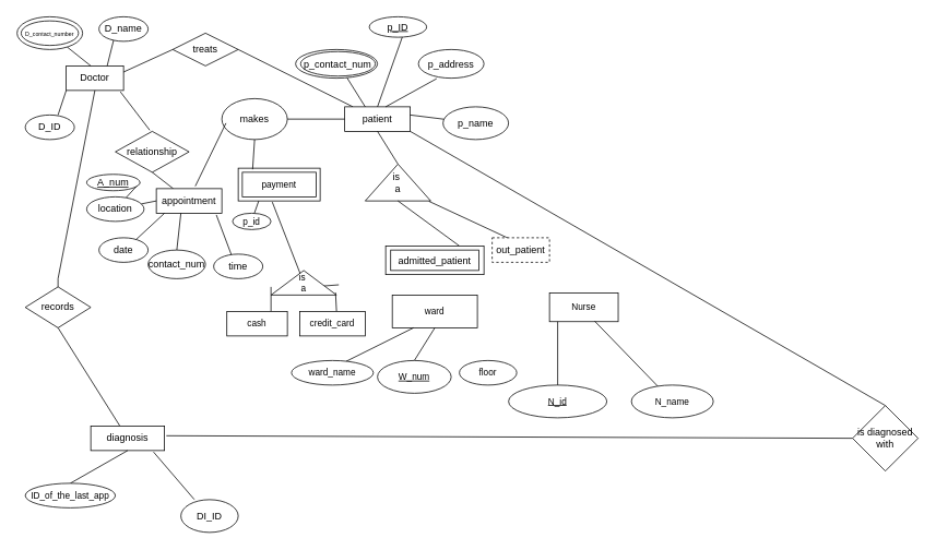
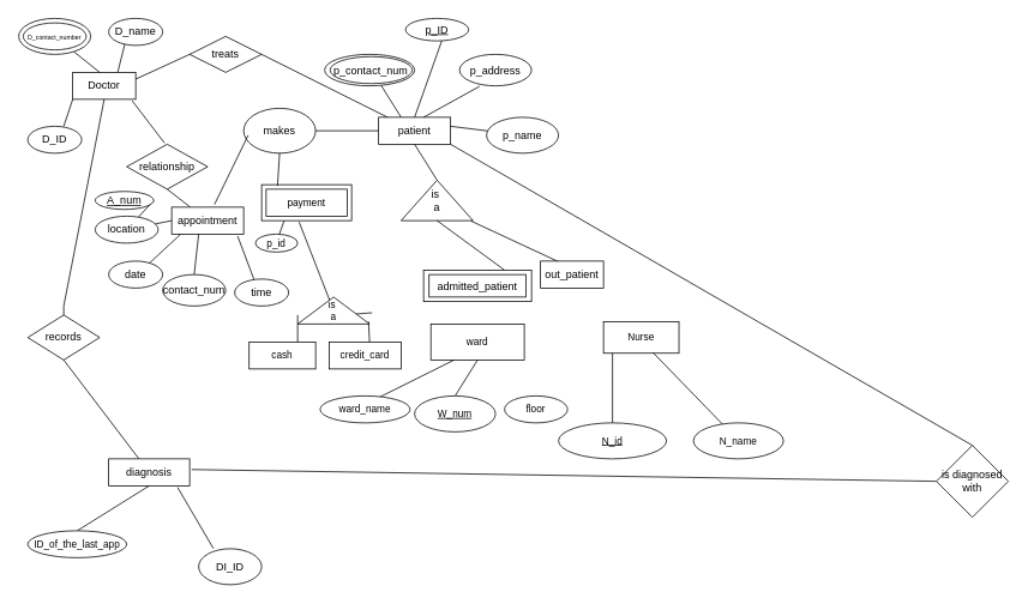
- <mxCell id="35" value="out_patient" style="rounded=0;whiteSpace=wrap;html=1;dashed=1;" vertex="1" parent="1"><mxGeometry x="600" y="290" width="70" height="30" as="geometry" /></mxCell>
+ <mxCell id="35" value="out_patient" style="rounded=0;whiteSpace=wrap;html=1;" vertex="1" parent="1"><mxGeometry x="600" y="290" width="70" height="30" as="geometry" /></mxCell>
- <mxCell id="48" value="diagnosis" style="rounded=0;whiteSpace=wrap;html=1;" vertex="1" parent="1"><mxGeometry x="110" y="520" width="90" height="30" as="geometry" /></mxCell>
+ <mxCell id="48" value="diagnosis" style="rounded=0;whiteSpace=wrap;html=1;" vertex="1" parent="1"><mxGeometry x="120" y="510" width="90" height="30" as="geometry" /></mxCell>
